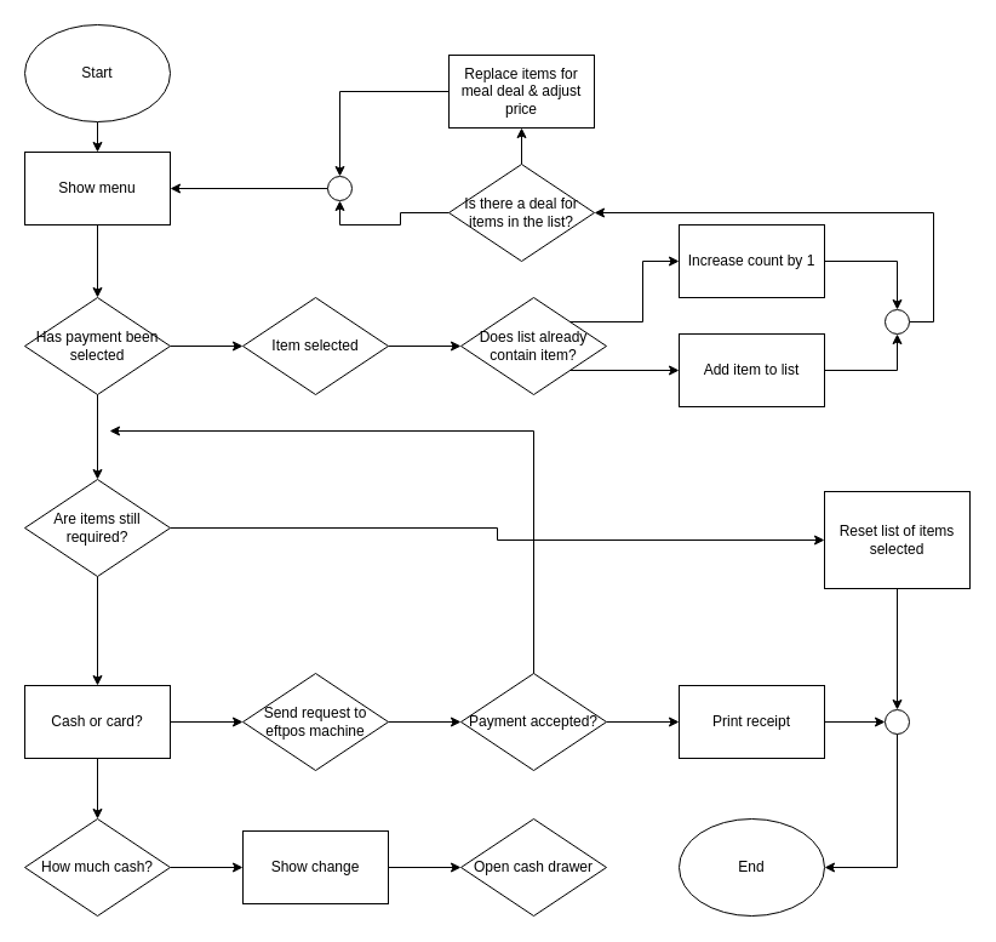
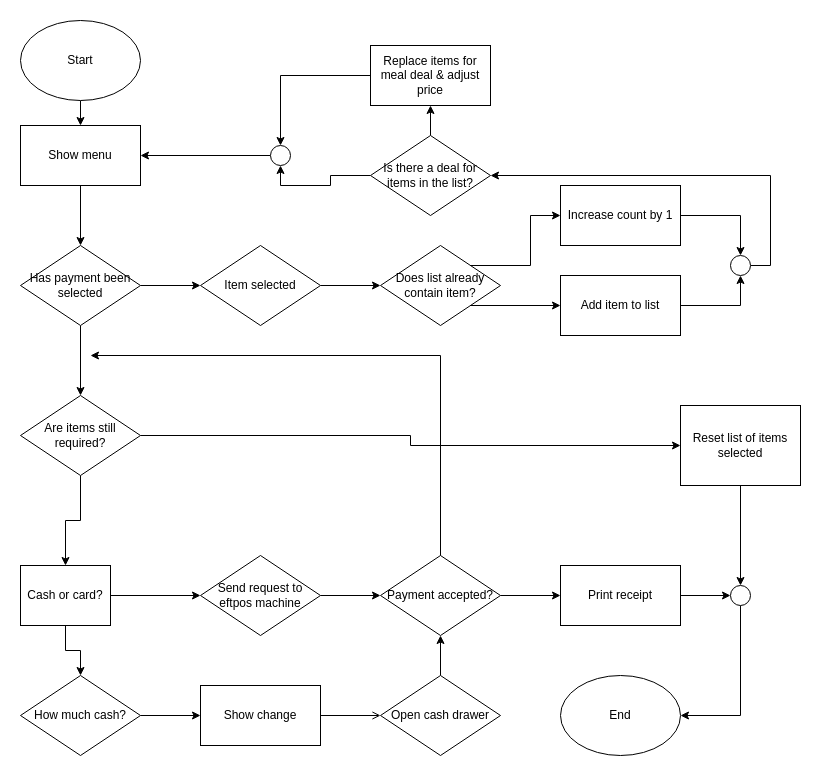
- <mxCell id="21" value="Cash or card?" style="rounded=0;whiteSpace=wrap;html=1;" vertex="1" parent="1"><mxGeometry x="20" y="565" width="120" height="60" as="geometry" /></mxCell>
+ <mxCell id="21" value="Cash or card?" style="rounded=0;whiteSpace=wrap;html=1;" vertex="1" parent="1"><mxGeometry x="20" y="565" width="90" height="60" as="geometry" /></mxCell>
+ <mxCell id="28" style="edgeStyle=orthogonalEdgeStyle;rounded=0;orthogonalLoop=1;jettySize=auto;html=1;exitX=0.5;exitY=0;exitDx=0;exitDy=0;entryX=0.5;entryY=1;entryDx=0;entryDy=0;" edge="1" parent="1" source="29" target="31"><mxGeometry relative="1" as="geometry" /></mxCell>
- <mxCell id="26" style="edgeStyle=orthogonalEdgeStyle;rounded=0;orthogonalLoop=1;jettySize=auto;html=1;exitX=1;exitY=0.5;exitDx=0;exitDy=0;entryX=0;entryY=0.5;entryDx=0;entryDy=0;" edge="1" parent="1" source="27" target="29"><mxGeometry relative="1" as="geometry" /></mxCell>
+ <mxCell id="26" style="edgeStyle=orthogonalEdgeStyle;rounded=0;orthogonalLoop=1;jettySize=auto;html=1;exitX=1;exitY=0.5;exitDx=0;exitDy=0;entryX=0;entryY=0.5;entryDx=0;entryDy=0;endArrow=open;" edge="1" parent="1" source="27" target="29"><mxGeometry relative="1" as="geometry" /></mxCell>
